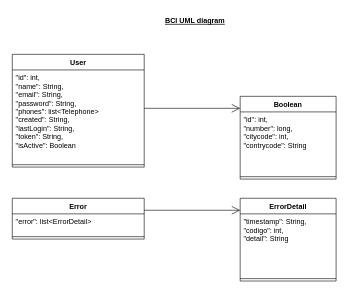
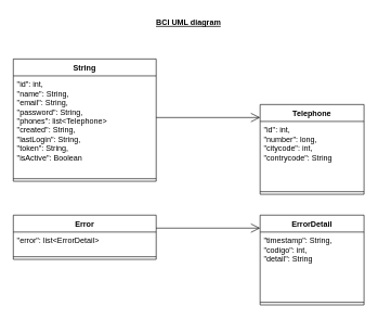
- <mxCell id="16" value="BCI UML diagram" style="text;align=center;fontStyle=5;verticalAlign=middle;spacingLeft=3;spacingRight=3;strokeColor=none;rotatable=0;points=[[0,0.5],[1,0.5]];portConstraint=eastwest;" vertex="1" parent="1"><mxGeometry x="165" y="20" width="320" height="26" as="geometry" /></mxCell>
+ <mxCell id="16" value="BCI UML diagram" style="text;align=center;fontStyle=5;verticalAlign=middle;spacingLeft=3;spacingRight=3;strokeColor=none;rotatable=0;points=[[0,0.5],[1,0.5]];portConstraint=eastwest;" vertex="1" parent="1"><mxGeometry x="130" width="320" height="26" as="geometry" y="20" /></mxCell>
- <mxCell id="2" value="User" style="swimlane;fontStyle=1;align=center;verticalAlign=top;childLayout=stackLayout;horizontal=1;startSize=26;horizontalStack=0;resizeParent=1;resizeParentMax=0;resizeLast=0;collapsible=1;marginBottom=0;" vertex="1" parent="1"><mxGeometry x="20" y="90" width="220" height="188" as="geometry" /></mxCell>
+ <mxCell id="2" value="String" style="swimlane;fontStyle=1;align=center;verticalAlign=top;childLayout=stackLayout;horizontal=1;startSize=26;horizontalStack=0;resizeParent=1;resizeParentMax=0;resizeLast=0;collapsible=1;marginBottom=0;" vertex="1" parent="1"><mxGeometry x="20" y="90" width="220" height="188" as="geometry" /></mxCell>
- <mxCell id="5" value="Boolean" style="swimlane;fontStyle=1;align=center;verticalAlign=top;childLayout=stackLayout;horizontal=1;startSize=26;horizontalStack=0;resizeParent=1;resizeParentMax=0;resizeLast=0;collapsible=1;marginBottom=0;" vertex="1" parent="1"><mxGeometry x="400" y="160" width="160" height="138" as="geometry" /></mxCell>
+ <mxCell id="5" value="Telephone" style="swimlane;fontStyle=1;align=center;verticalAlign=top;childLayout=stackLayout;horizontal=1;startSize=26;horizontalStack=0;resizeParent=1;resizeParentMax=0;resizeLast=0;collapsible=1;marginBottom=0;" vertex="1" parent="1"><mxGeometry x="400" y="160" width="160" height="138" as="geometry" /></mxCell>
